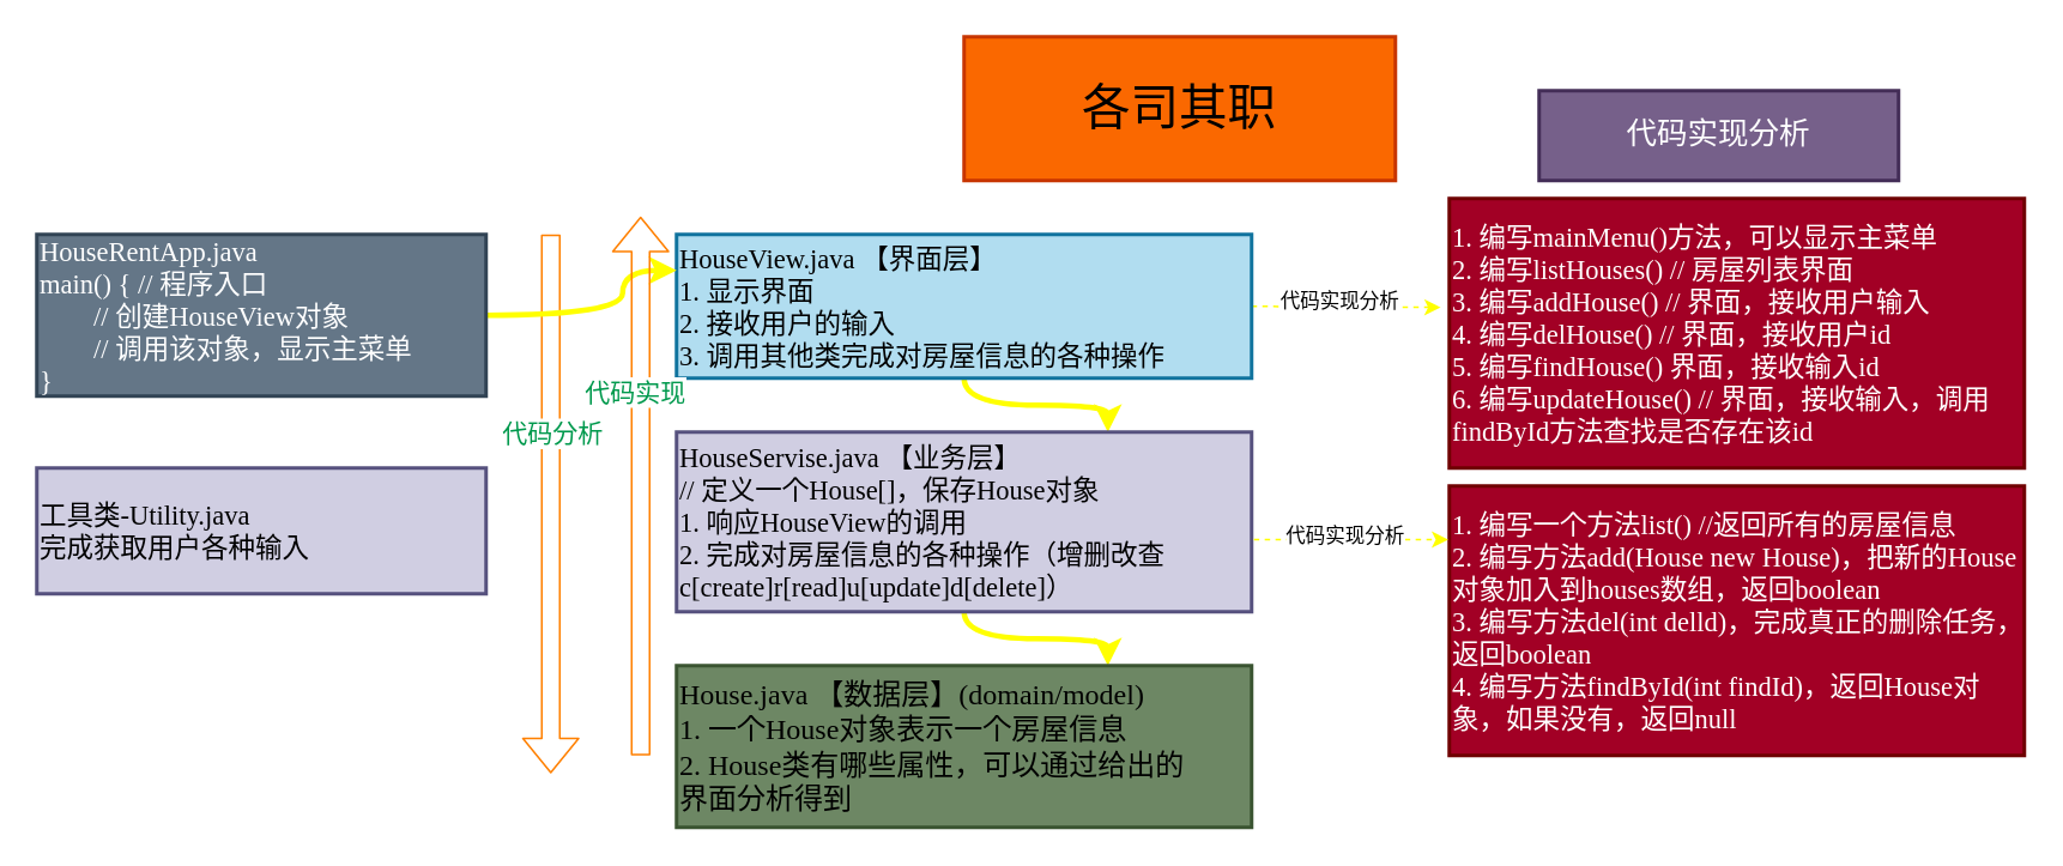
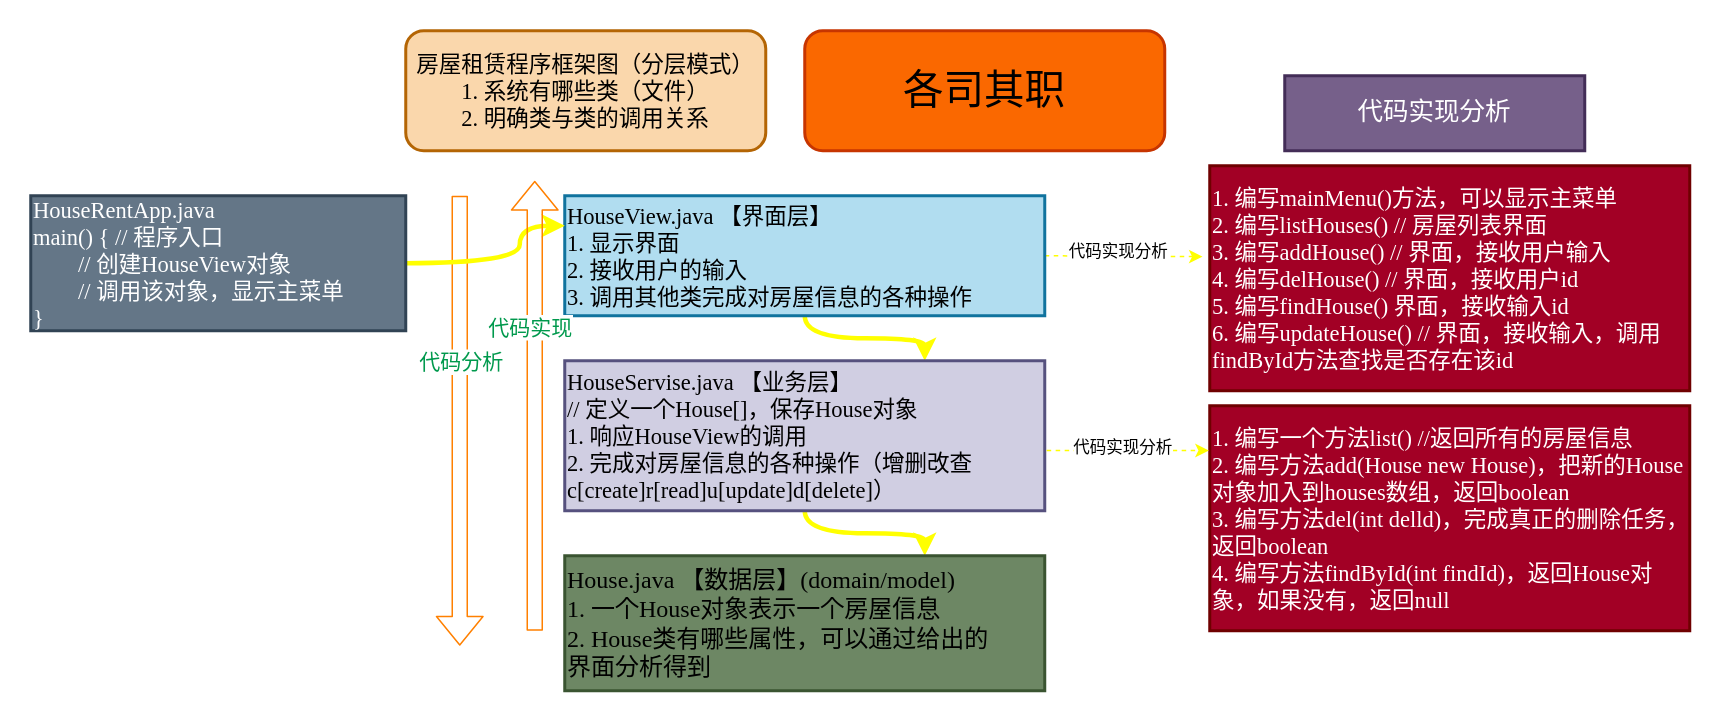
+ <mxCell id="4" value="房屋租赁程序框架图（分层模式）&lt;br style=&quot;font-size: 15px;&quot;&gt;1. 系统有哪些类（文件）&lt;br style=&quot;font-size: 15px;&quot;&gt;2. 明确类与类的调用关系" style="rounded=1;whiteSpace=wrap;html=1;fillColor=#fad7ac;strokeColor=#b46504;fontColor=#000000;fontFamily=Verdana;strokeWidth=2;fontSize=15;" parent="1" vertex="1"><mxGeometry x="270" y="20" width="240" height="80" as="geometry" /></mxCell>
- <mxCell id="20" value="各司其职" style="whiteSpace=wrap;html=1;fillColor=#fa6800;strokeColor=#C73500;fontColor=#000000;fontFamily=Verdana;strokeWidth=2;fontSize=27;rounded=0;" parent="1" vertex="1"><mxGeometry x="536" y="20" width="240" height="80" as="geometry" /></mxCell>
+ <mxCell id="20" value="各司其职" style="rounded=1;whiteSpace=wrap;html=1;fillColor=#fa6800;strokeColor=#C73500;fontColor=#000000;fontFamily=Verdana;strokeWidth=2;fontSize=27;" parent="1" vertex="1"><mxGeometry x="536" y="20" width="240" height="80" as="geometry" /></mxCell>
- <mxCell id="14" value="工具类-Utility.java&lt;br&gt;完成获取用户各种输入" style="rounded=0;html=1;align=left;fontFamily=Verdana;strokeWidth=2;fillColor=#d0cee2;strokeColor=#56517e;spacing=2;fontColor=#000000;fontSize=15;" parent="1" vertex="1"><mxGeometry x="20" y="260" width="250" height="70" as="geometry" /></mxCell>
